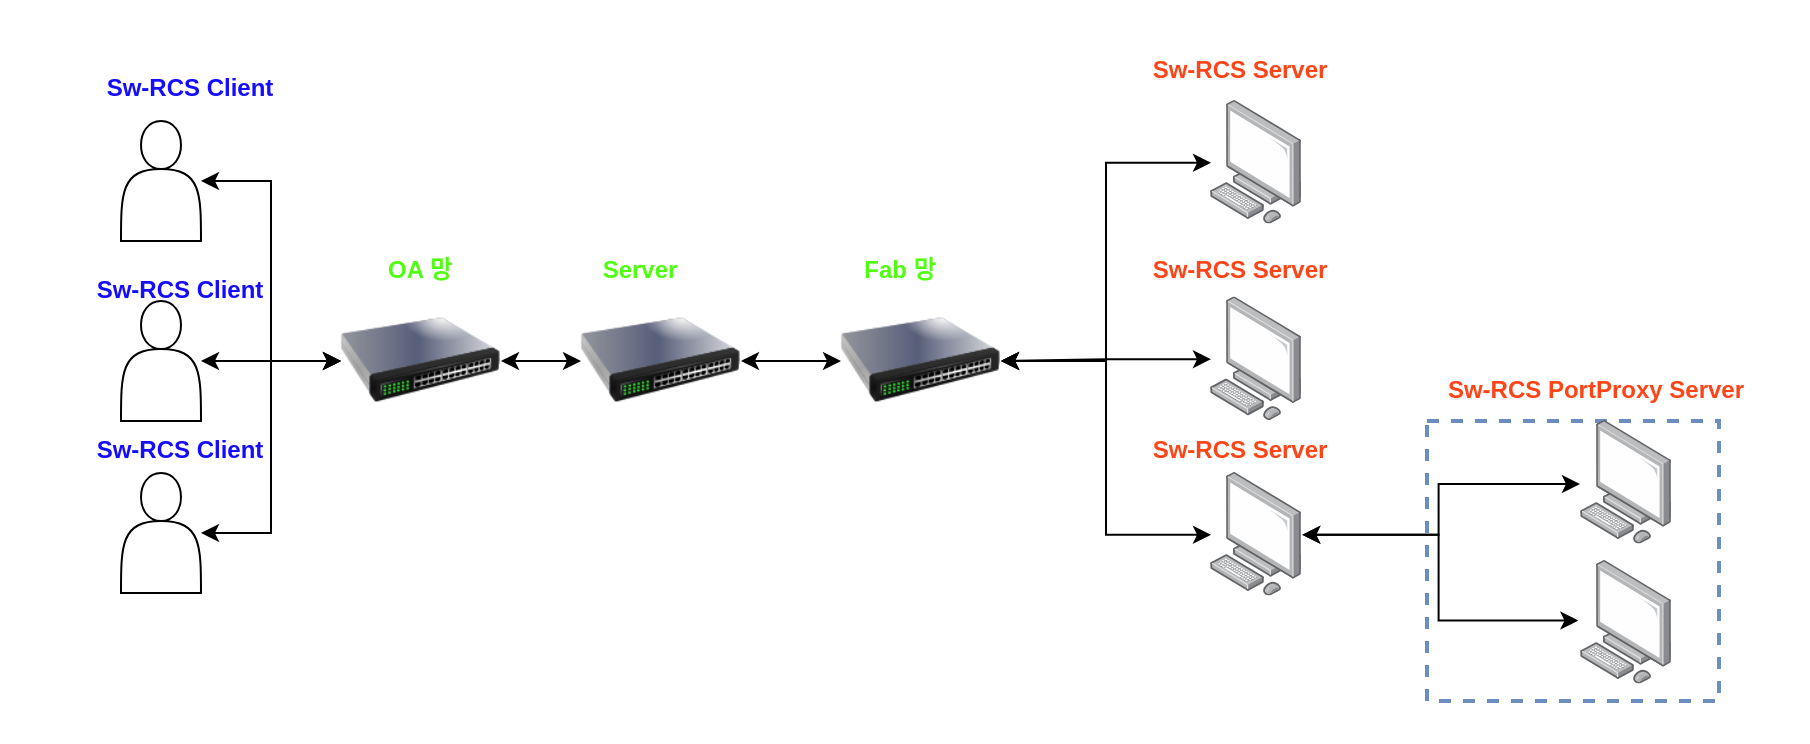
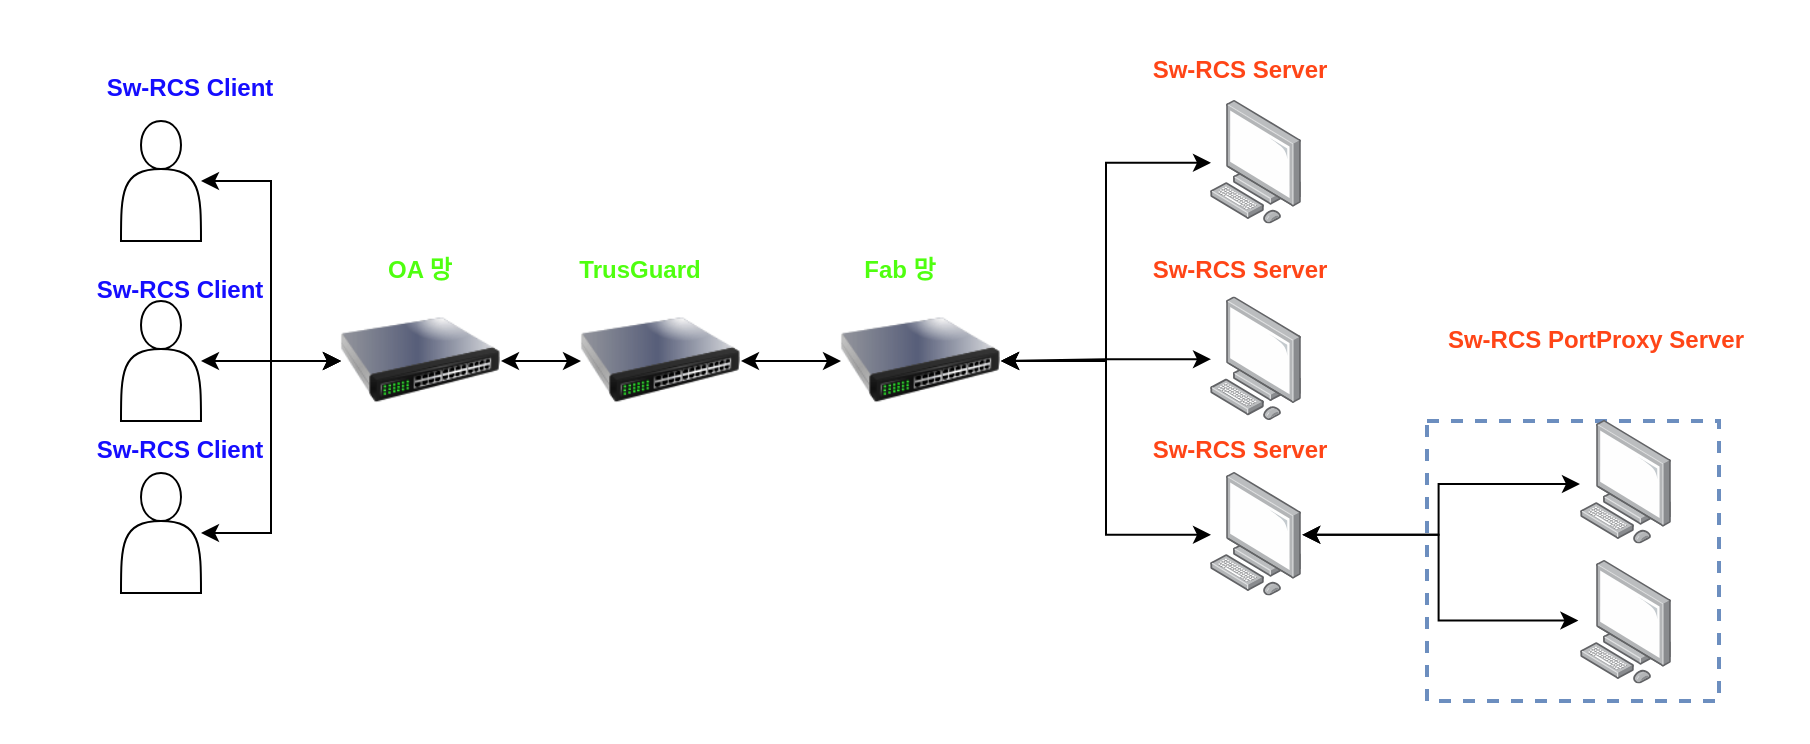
- <mxCell id="14" value="Server" style="text;html=1;align=center;verticalAlign=middle;whiteSpace=wrap;rounded=0;fontColor=#4FFF0F;fontStyle=1" vertex="1" parent="1"><mxGeometry x="290" y="120" width="60" height="30" as="geometry" /></mxCell>
+ <mxCell id="14" value="TrusGuard" style="text;html=1;align=center;verticalAlign=middle;whiteSpace=wrap;rounded=0;fontColor=#4FFF0F;fontStyle=1" vertex="1" parent="1"><mxGeometry x="290" y="120" width="60" height="30" as="geometry" /></mxCell>
- <mxCell id="25" value="Sw-RCS PortProxy Server" style="text;html=1;align=center;verticalAlign=middle;whiteSpace=wrap;rounded=0;fontColor=#FF4517;fontStyle=1" vertex="1" parent="1"><mxGeometry x="713" y="180" width="170" height="30" as="geometry" /></mxCell>
+ <mxCell id="25" value="Sw-RCS PortProxy Server" style="text;html=1;align=center;verticalAlign=middle;whiteSpace=wrap;rounded=0;fontColor=#FF4517;fontStyle=1" vertex="1" parent="1"><mxGeometry x="713" y="155" width="170" height="30" as="geometry" /></mxCell>
